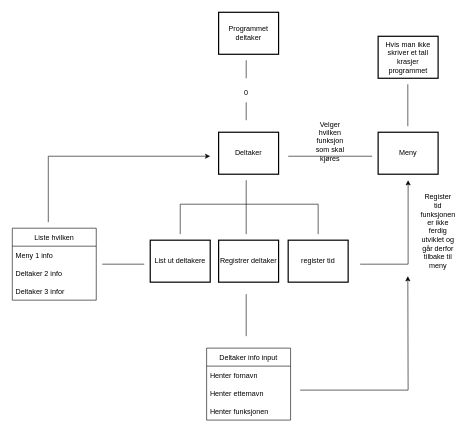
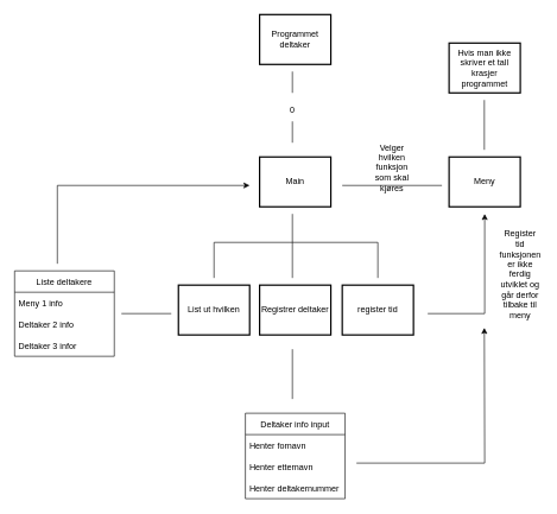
- <mxCell id="2" value="Deltaker" style="strokeWidth=2;html=1;shape=mxgraph.lean_mapping.schedule;whiteSpace=wrap;align=center;" vertex="1" parent="1"><mxGeometry x="364" y="220" width="100" height="70" as="geometry" /></mxCell>
+ <mxCell id="2" value="Main" style="strokeWidth=2;html=1;shape=mxgraph.lean_mapping.schedule;whiteSpace=wrap;align=center;" vertex="1" parent="1"><mxGeometry x="364" y="220" width="100" height="70" as="geometry" /></mxCell>
- <mxCell id="22" value="Liste hvilken" style="swimlane;fontStyle=0;childLayout=stackLayout;horizontal=1;startSize=30;horizontalStack=0;resizeParent=1;resizeParentMax=0;resizeLast=0;collapsible=1;marginBottom=0;" vertex="1" parent="1"><mxGeometry x="20" y="380" width="140" height="120" as="geometry" /></mxCell>
+ <mxCell id="22" value="Liste deltakere" style="swimlane;fontStyle=0;childLayout=stackLayout;horizontal=1;startSize=30;horizontalStack=0;resizeParent=1;resizeParentMax=0;resizeLast=0;collapsible=1;marginBottom=0;" vertex="1" parent="1"><mxGeometry x="20" y="380" width="140" height="120" as="geometry" /></mxCell>
- <mxCell id="9" value="List ut deltakere" style="strokeWidth=2;html=1;shape=mxgraph.lean_mapping.schedule;whiteSpace=wrap;align=center;" vertex="1" parent="1"><mxGeometry x="250" y="400" width="100" height="70" as="geometry" /></mxCell>
+ <mxCell id="9" value="List ut hvilken" style="strokeWidth=2;html=1;shape=mxgraph.lean_mapping.schedule;whiteSpace=wrap;align=center;" vertex="1" parent="1"><mxGeometry x="250" y="400" width="100" height="70" as="geometry" /></mxCell>
- <mxCell id="34" value="Henter funksjonen" style="text;strokeColor=none;fillColor=none;align=left;verticalAlign=middle;spacingLeft=4;spacingRight=4;overflow=hidden;points=[[0,0.5],[1,0.5]];portConstraint=eastwest;rotatable=0;" vertex="1" parent="31"><mxGeometry y="90" width="140" height="30" as="geometry" /></mxCell>
+ <mxCell id="34" value="Henter deltakernummer" style="text;strokeColor=none;fillColor=none;align=left;verticalAlign=middle;spacingLeft=4;spacingRight=4;overflow=hidden;points=[[0,0.5],[1,0.5]];portConstraint=eastwest;rotatable=0;" vertex="1" parent="31"><mxGeometry y="90" width="140" height="30" as="geometry" /></mxCell>
